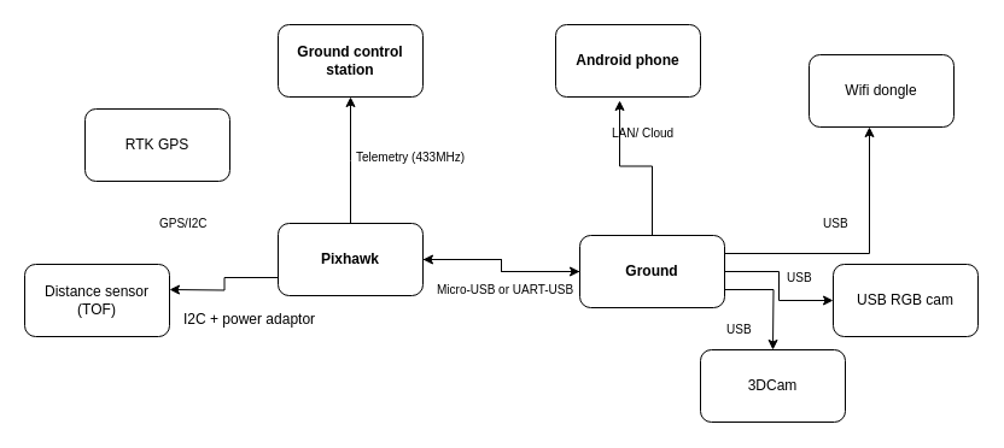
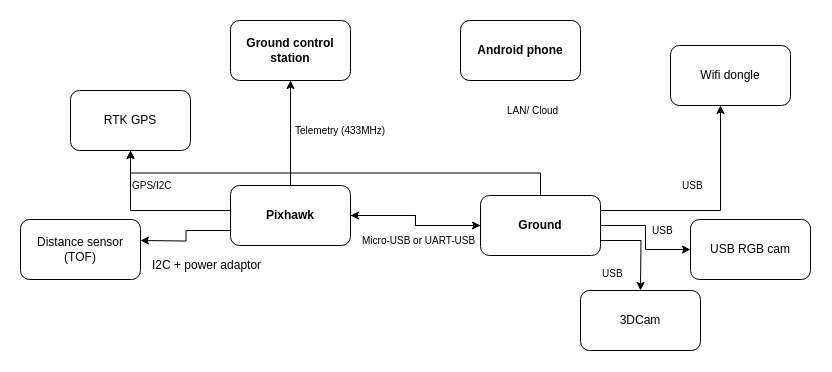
- <mxCell id="11" style="edgeStyle=orthogonalEdgeStyle;rounded=0;orthogonalLoop=1;jettySize=auto;html=1;exitX=0.5;exitY=0;exitDx=0;exitDy=0;entryX=0.442;entryY=1.05;entryDx=0;entryDy=0;entryPerimeter=0;" parent="1" source="12" target="19" edge="1"><mxGeometry relative="1" as="geometry" /></mxCell>
+ <mxCell id="11" style="edgeStyle=orthogonalEdgeStyle;rounded=0;orthogonalLoop=1;jettySize=auto;html=1;exitX=0.5;exitY=0;exitDx=0;exitDy=0;" parent="1" source="12" target="13" edge="1"><mxGeometry relative="1" as="geometry" /></mxCell>
+ <mxCell id="3" style="edgeStyle=orthogonalEdgeStyle;rounded=0;orthogonalLoop=1;jettySize=auto;html=1;exitX=0;exitY=0.25;exitDx=0;exitDy=0;entryX=0.5;entryY=1;entryDx=0;entryDy=0;" parent="1" source="6" target="13" edge="1"><mxGeometry relative="1" as="geometry"><mxPoint x="160" y="185" as="targetPoint" /><Array as="points"><mxPoint x="130" y="210" /></Array></mxGeometry></mxCell>
